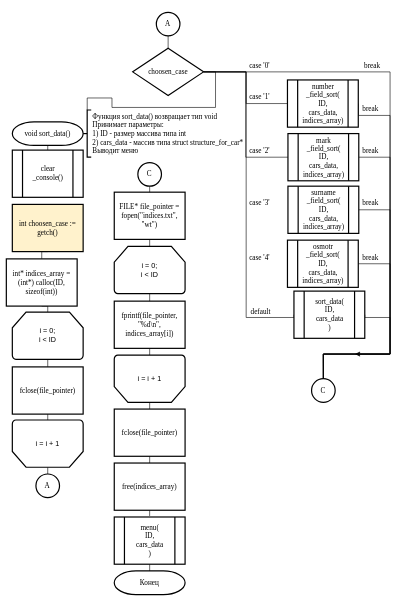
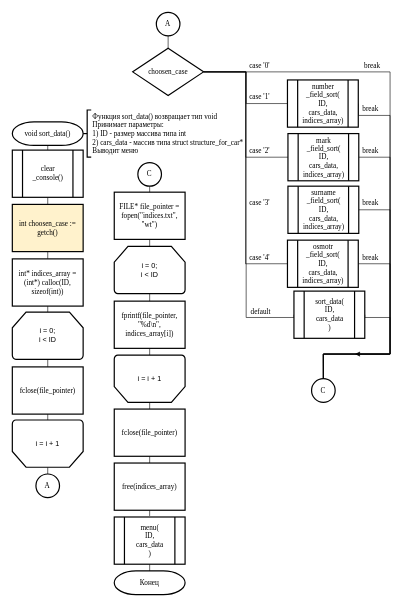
- <mxCell id="10" style="edgeStyle=orthogonalEdgeStyle;rounded=0;orthogonalLoop=1;jettySize=auto;html=1;exitX=1;exitY=0.5;exitDx=0;exitDy=0;exitPerimeter=0;endArrow=none;endFill=0;" parent="1" source="14" target="38" edge="1"><mxGeometry relative="1" as="geometry" /></mxCell>
+ <mxCell id="10" style="edgeStyle=orthogonalEdgeStyle;rounded=0;orthogonalLoop=1;jettySize=auto;html=1;exitX=1;exitY=0.5;exitDx=0;exitDy=0;exitPerimeter=0;entryX=0;entryY=0.5;entryDx=0;entryDy=0;endArrow=none;endFill=0;" parent="1" source="14" target="22" edge="1"><mxGeometry relative="1" as="geometry" /></mxCell>
+ <mxCell id="4" style="edgeStyle=orthogonalEdgeStyle;rounded=0;orthogonalLoop=1;jettySize=auto;html=1;exitX=0.5;exitY=1;exitDx=0;exitDy=0;entryX=0.5;entryY=0;entryDx=0;entryDy=0;endArrow=none;endFill=0;" parent="1" source="5" target="7" edge="1"><mxGeometry relative="1" as="geometry" /></mxCell>
- <mxCell id="59" value="int* indices_array = (int*) calloc(ID, sizeof(int))" style="rounded=0;whiteSpace=wrap;html=1;absoluteArcSize=1;arcSize=14;strokeWidth=2;fontFamily=Times New Roman;" vertex="1" parent="1"><mxGeometry x="10" y="431.26" width="118.11" height="78.74" as="geometry" /></mxCell>
+ <mxCell id="59" value="int* indices_array = (int*) calloc(ID, sizeof(int))" style="rounded=0;whiteSpace=wrap;html=1;absoluteArcSize=1;arcSize=14;strokeWidth=2;fontFamily=Times New Roman;" vertex="1" parent="1"><mxGeometry x="20" y="431.26" width="118.11" height="78.74" as="geometry" /></mxCell>
